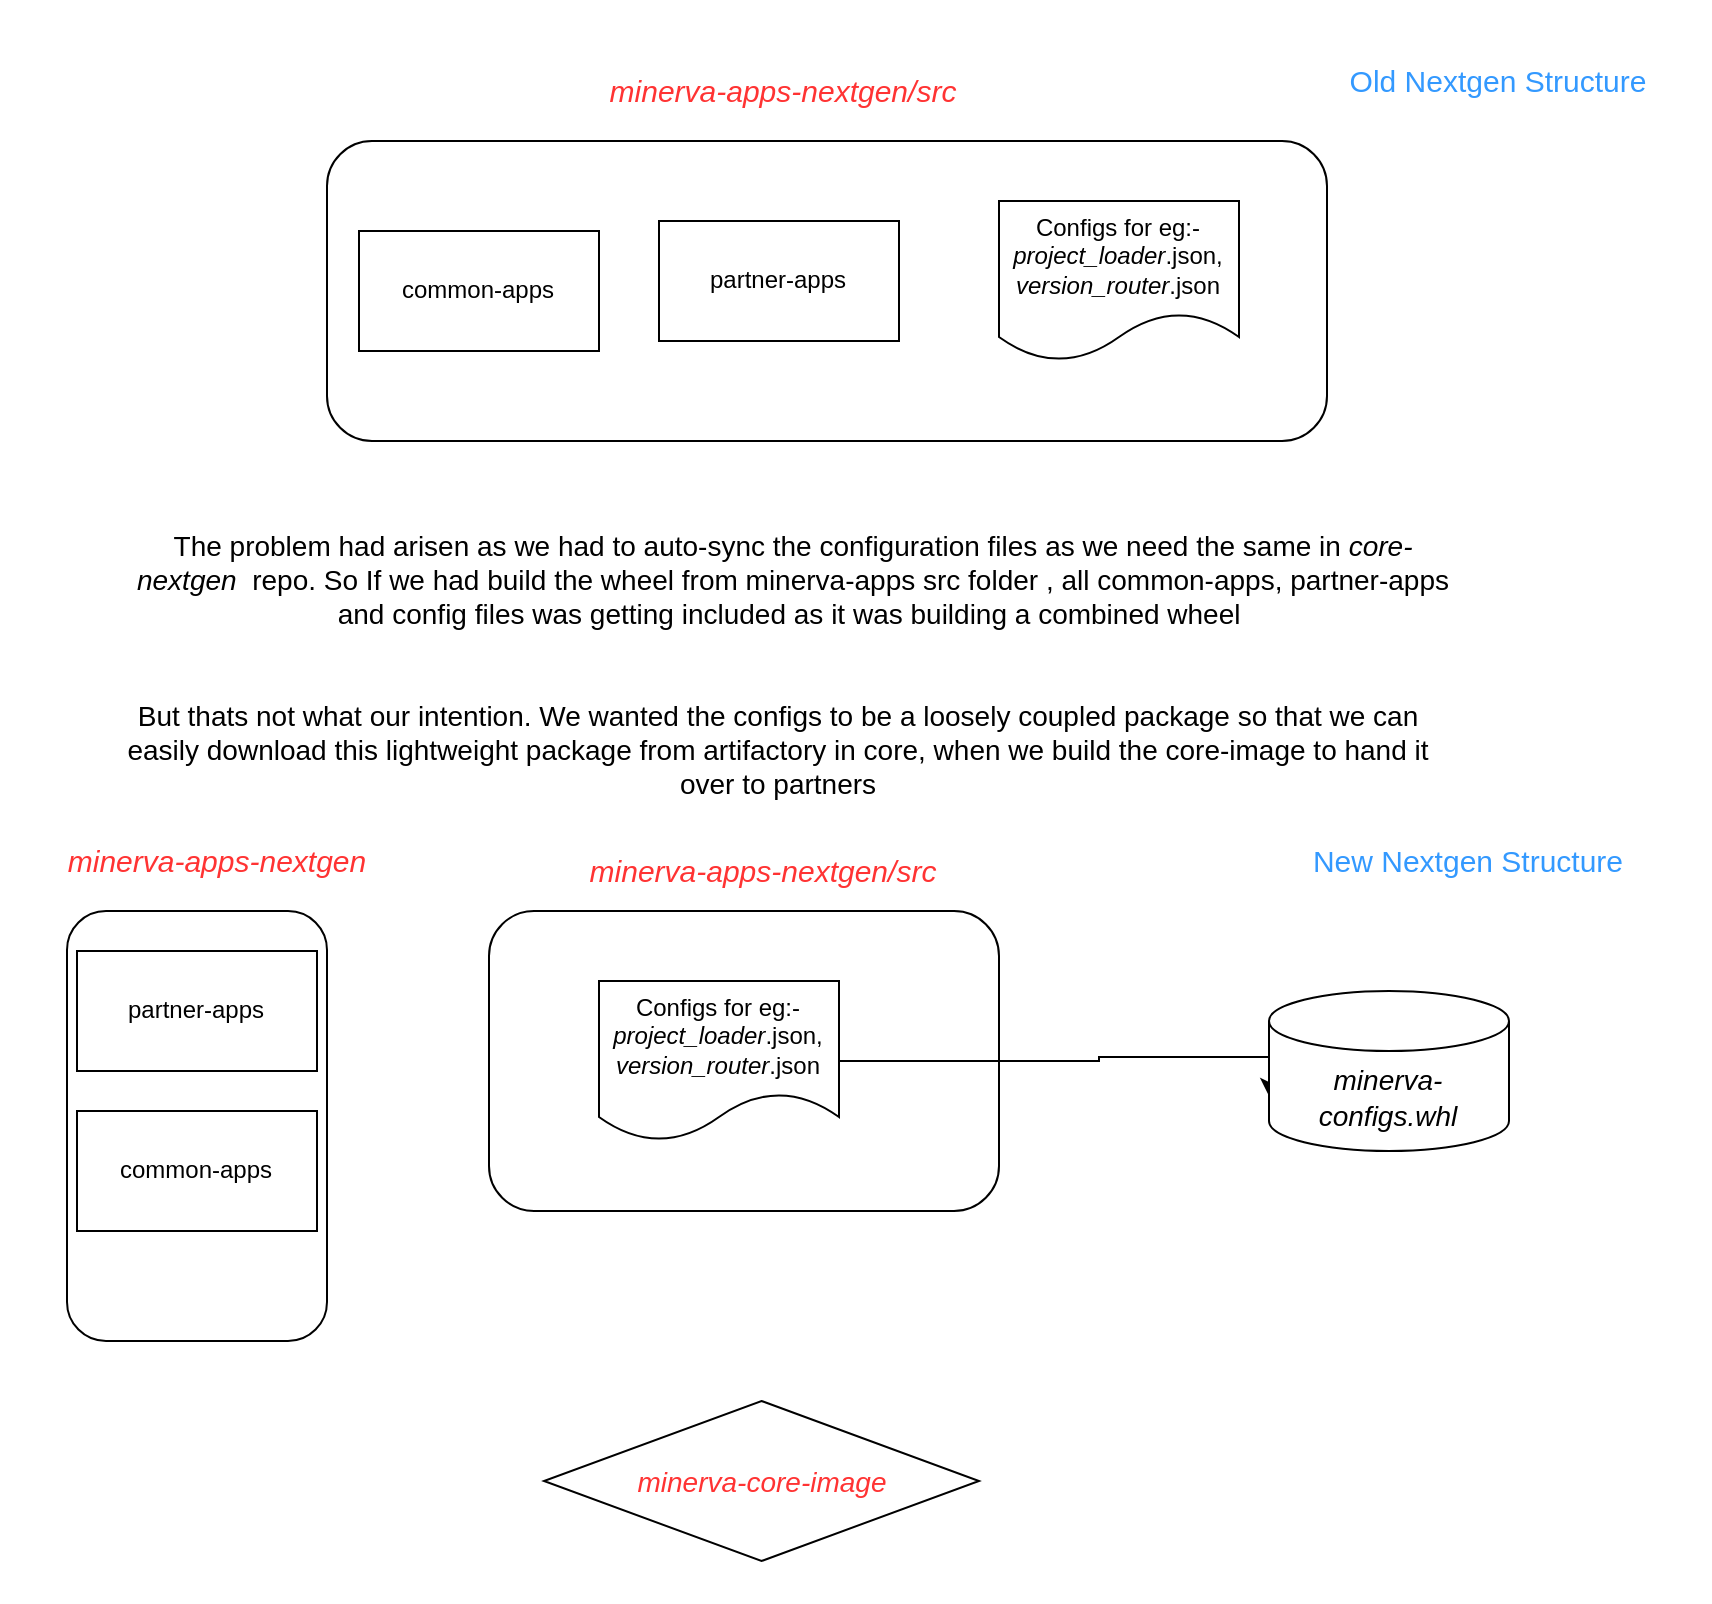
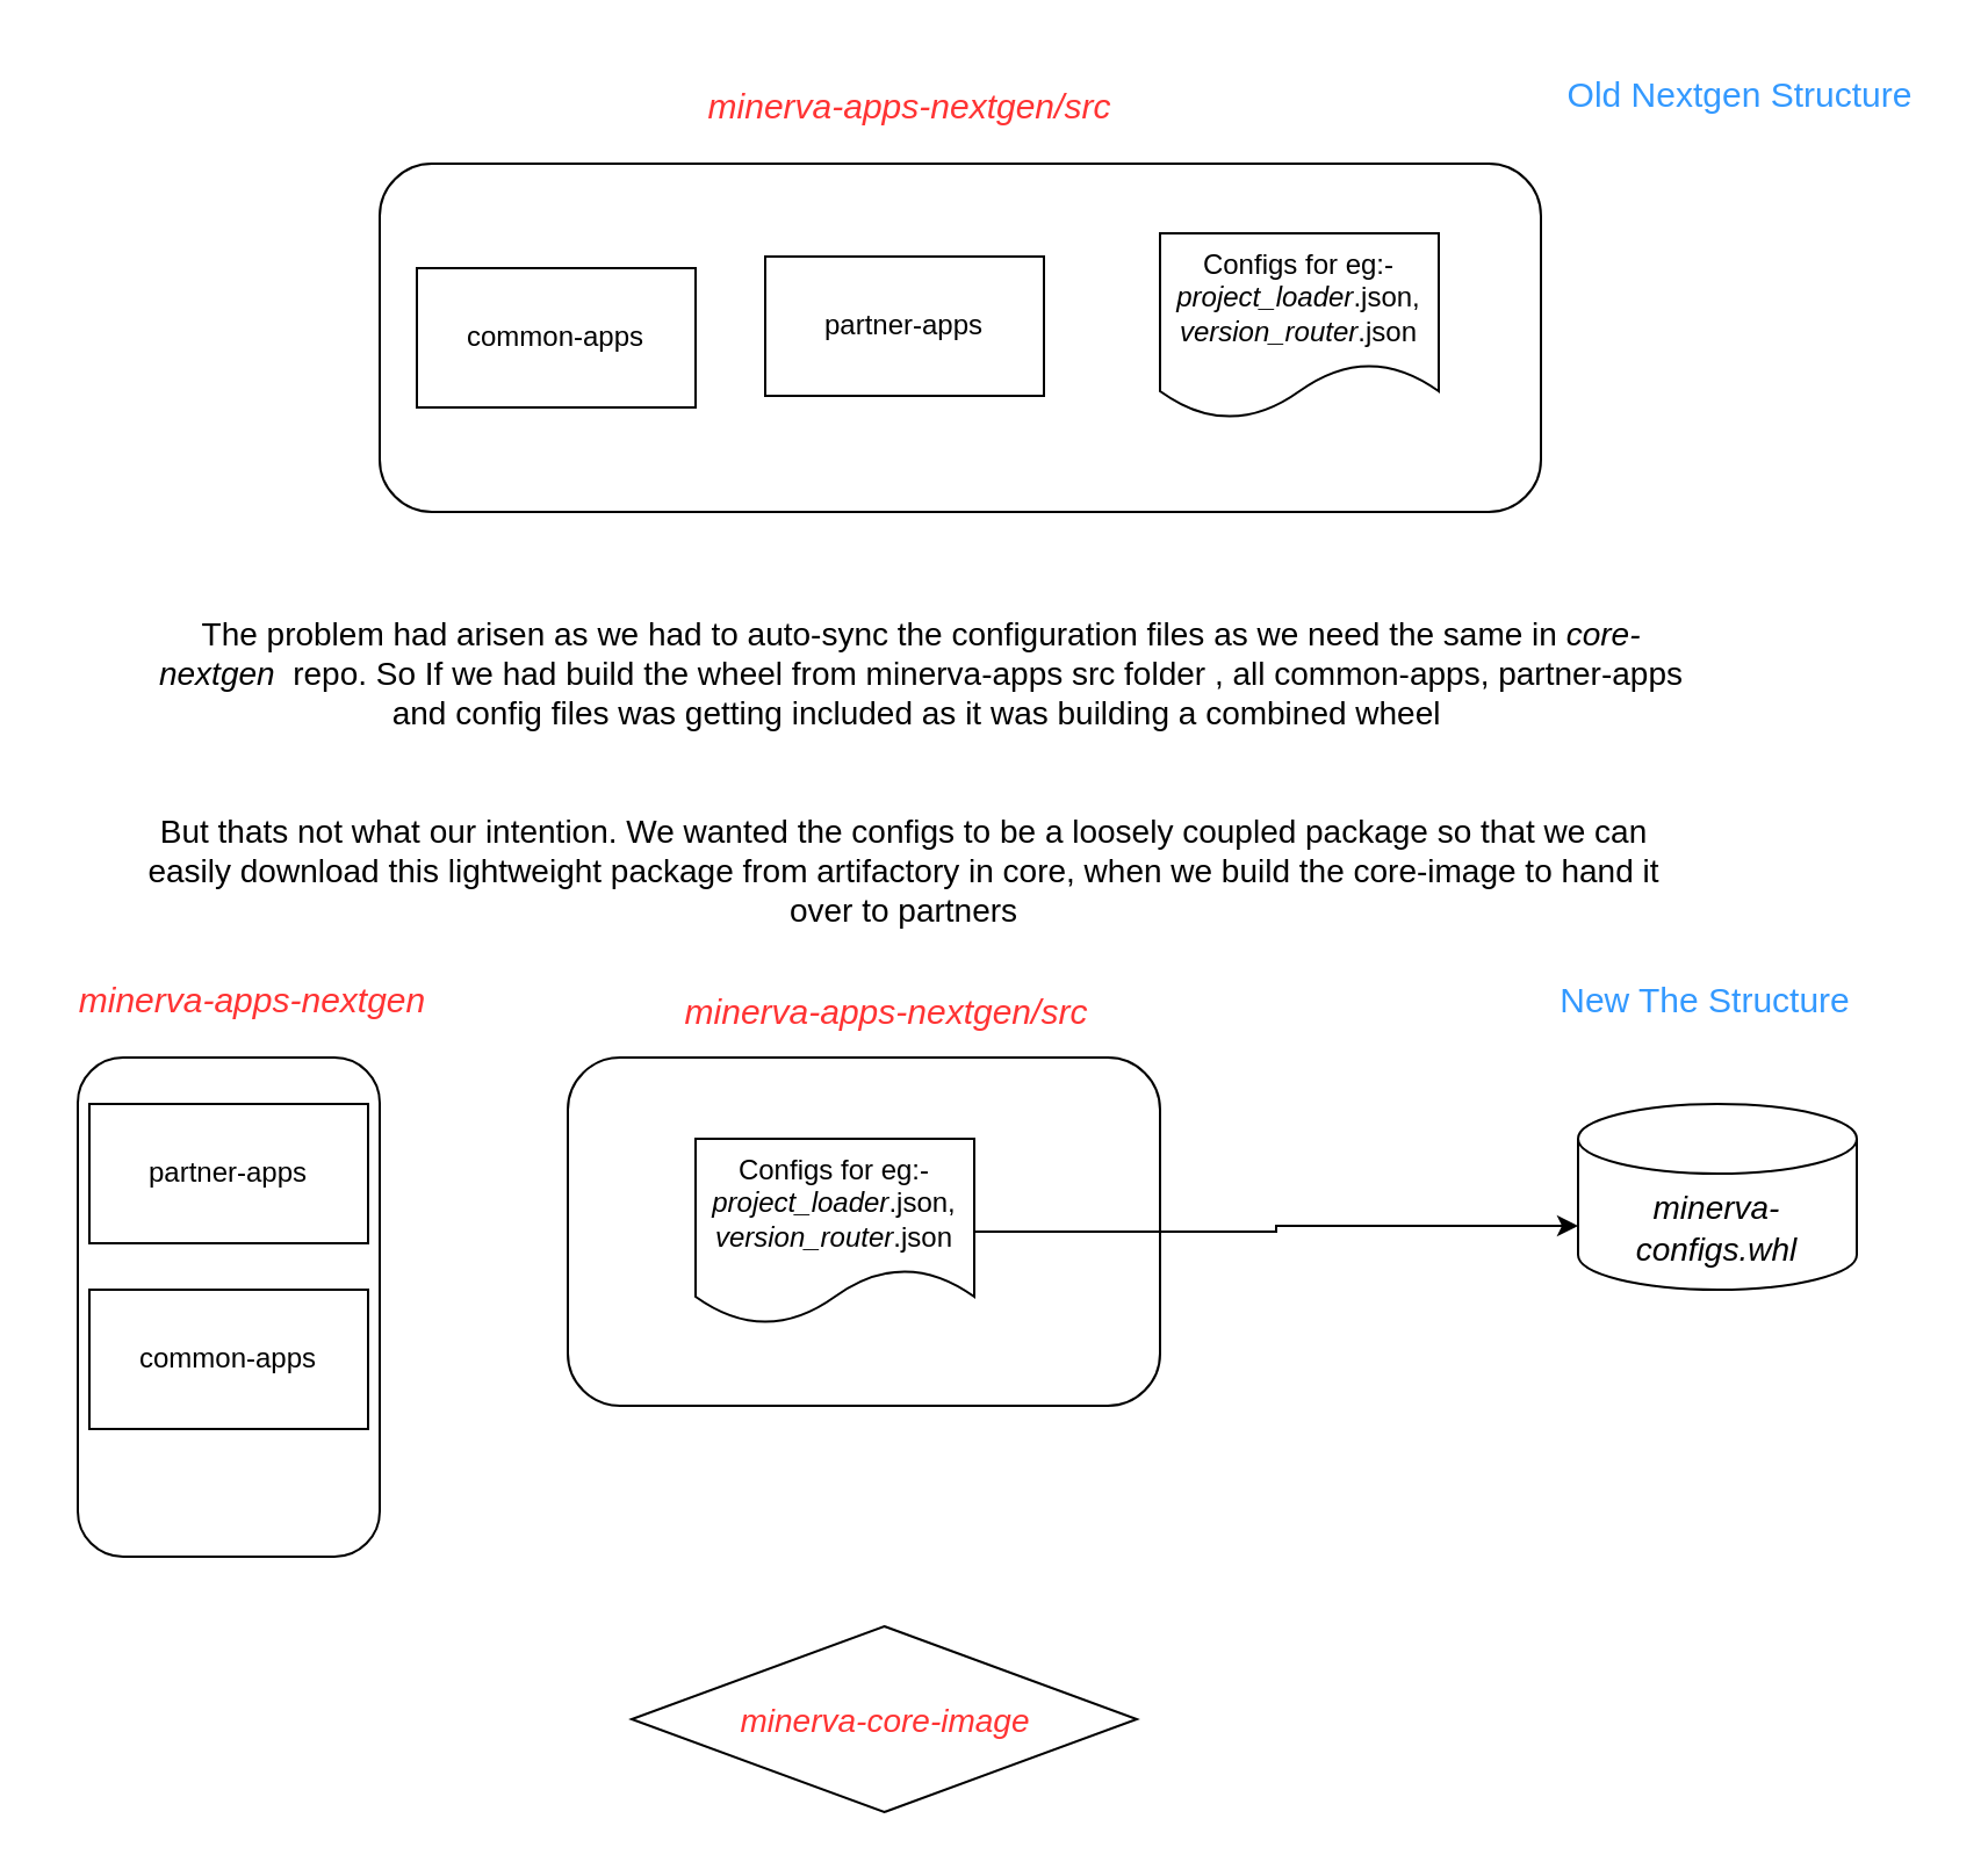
- <mxCell id="20" value="&lt;font color=&quot;#3399ff&quot;&gt;New Nextgen Structure&lt;/font&gt;" style="text;html=1;strokeColor=none;fillColor=none;align=center;verticalAlign=middle;whiteSpace=wrap;rounded=0;fontSize=15;" vertex="1" parent="1"><mxGeometry x="649" y="410" width="170" height="40" as="geometry" /></mxCell>
+ <mxCell id="20" value="&lt;font color=&quot;#3399ff&quot;&gt;New The Structure&lt;/font&gt;" style="text;html=1;strokeColor=none;fillColor=none;align=center;verticalAlign=middle;whiteSpace=wrap;rounded=0;fontSize=15;" vertex="1" parent="1"><mxGeometry x="649" y="410" width="170" height="40" as="geometry" /></mxCell>
- <mxCell id="12" value="&lt;font color=&quot;#000000&quot;&gt;&lt;span style=&quot;font-size: 14px&quot;&gt;&lt;i&gt;minerva-configs.whl&lt;/i&gt;&lt;/span&gt;&lt;/font&gt;" style="shape=cylinder3;whiteSpace=wrap;html=1;boundedLbl=1;backgroundOutline=1;size=15;fontSize=15;fontColor=#FF3333;" vertex="1" parent="1"><mxGeometry x="634" y="495" width="120" height="80" as="geometry" /></mxCell>
+ <mxCell id="12" value="&lt;font color=&quot;#000000&quot;&gt;&lt;span style=&quot;font-size: 14px&quot;&gt;&lt;i&gt;minerva-configs.whl&lt;/i&gt;&lt;/span&gt;&lt;/font&gt;" style="shape=cylinder3;whiteSpace=wrap;html=1;boundedLbl=1;backgroundOutline=1;size=15;fontSize=15;fontColor=#FF3333;" vertex="1" parent="1"><mxGeometry x="679" y="475" width="120" height="80" as="geometry" /></mxCell>
